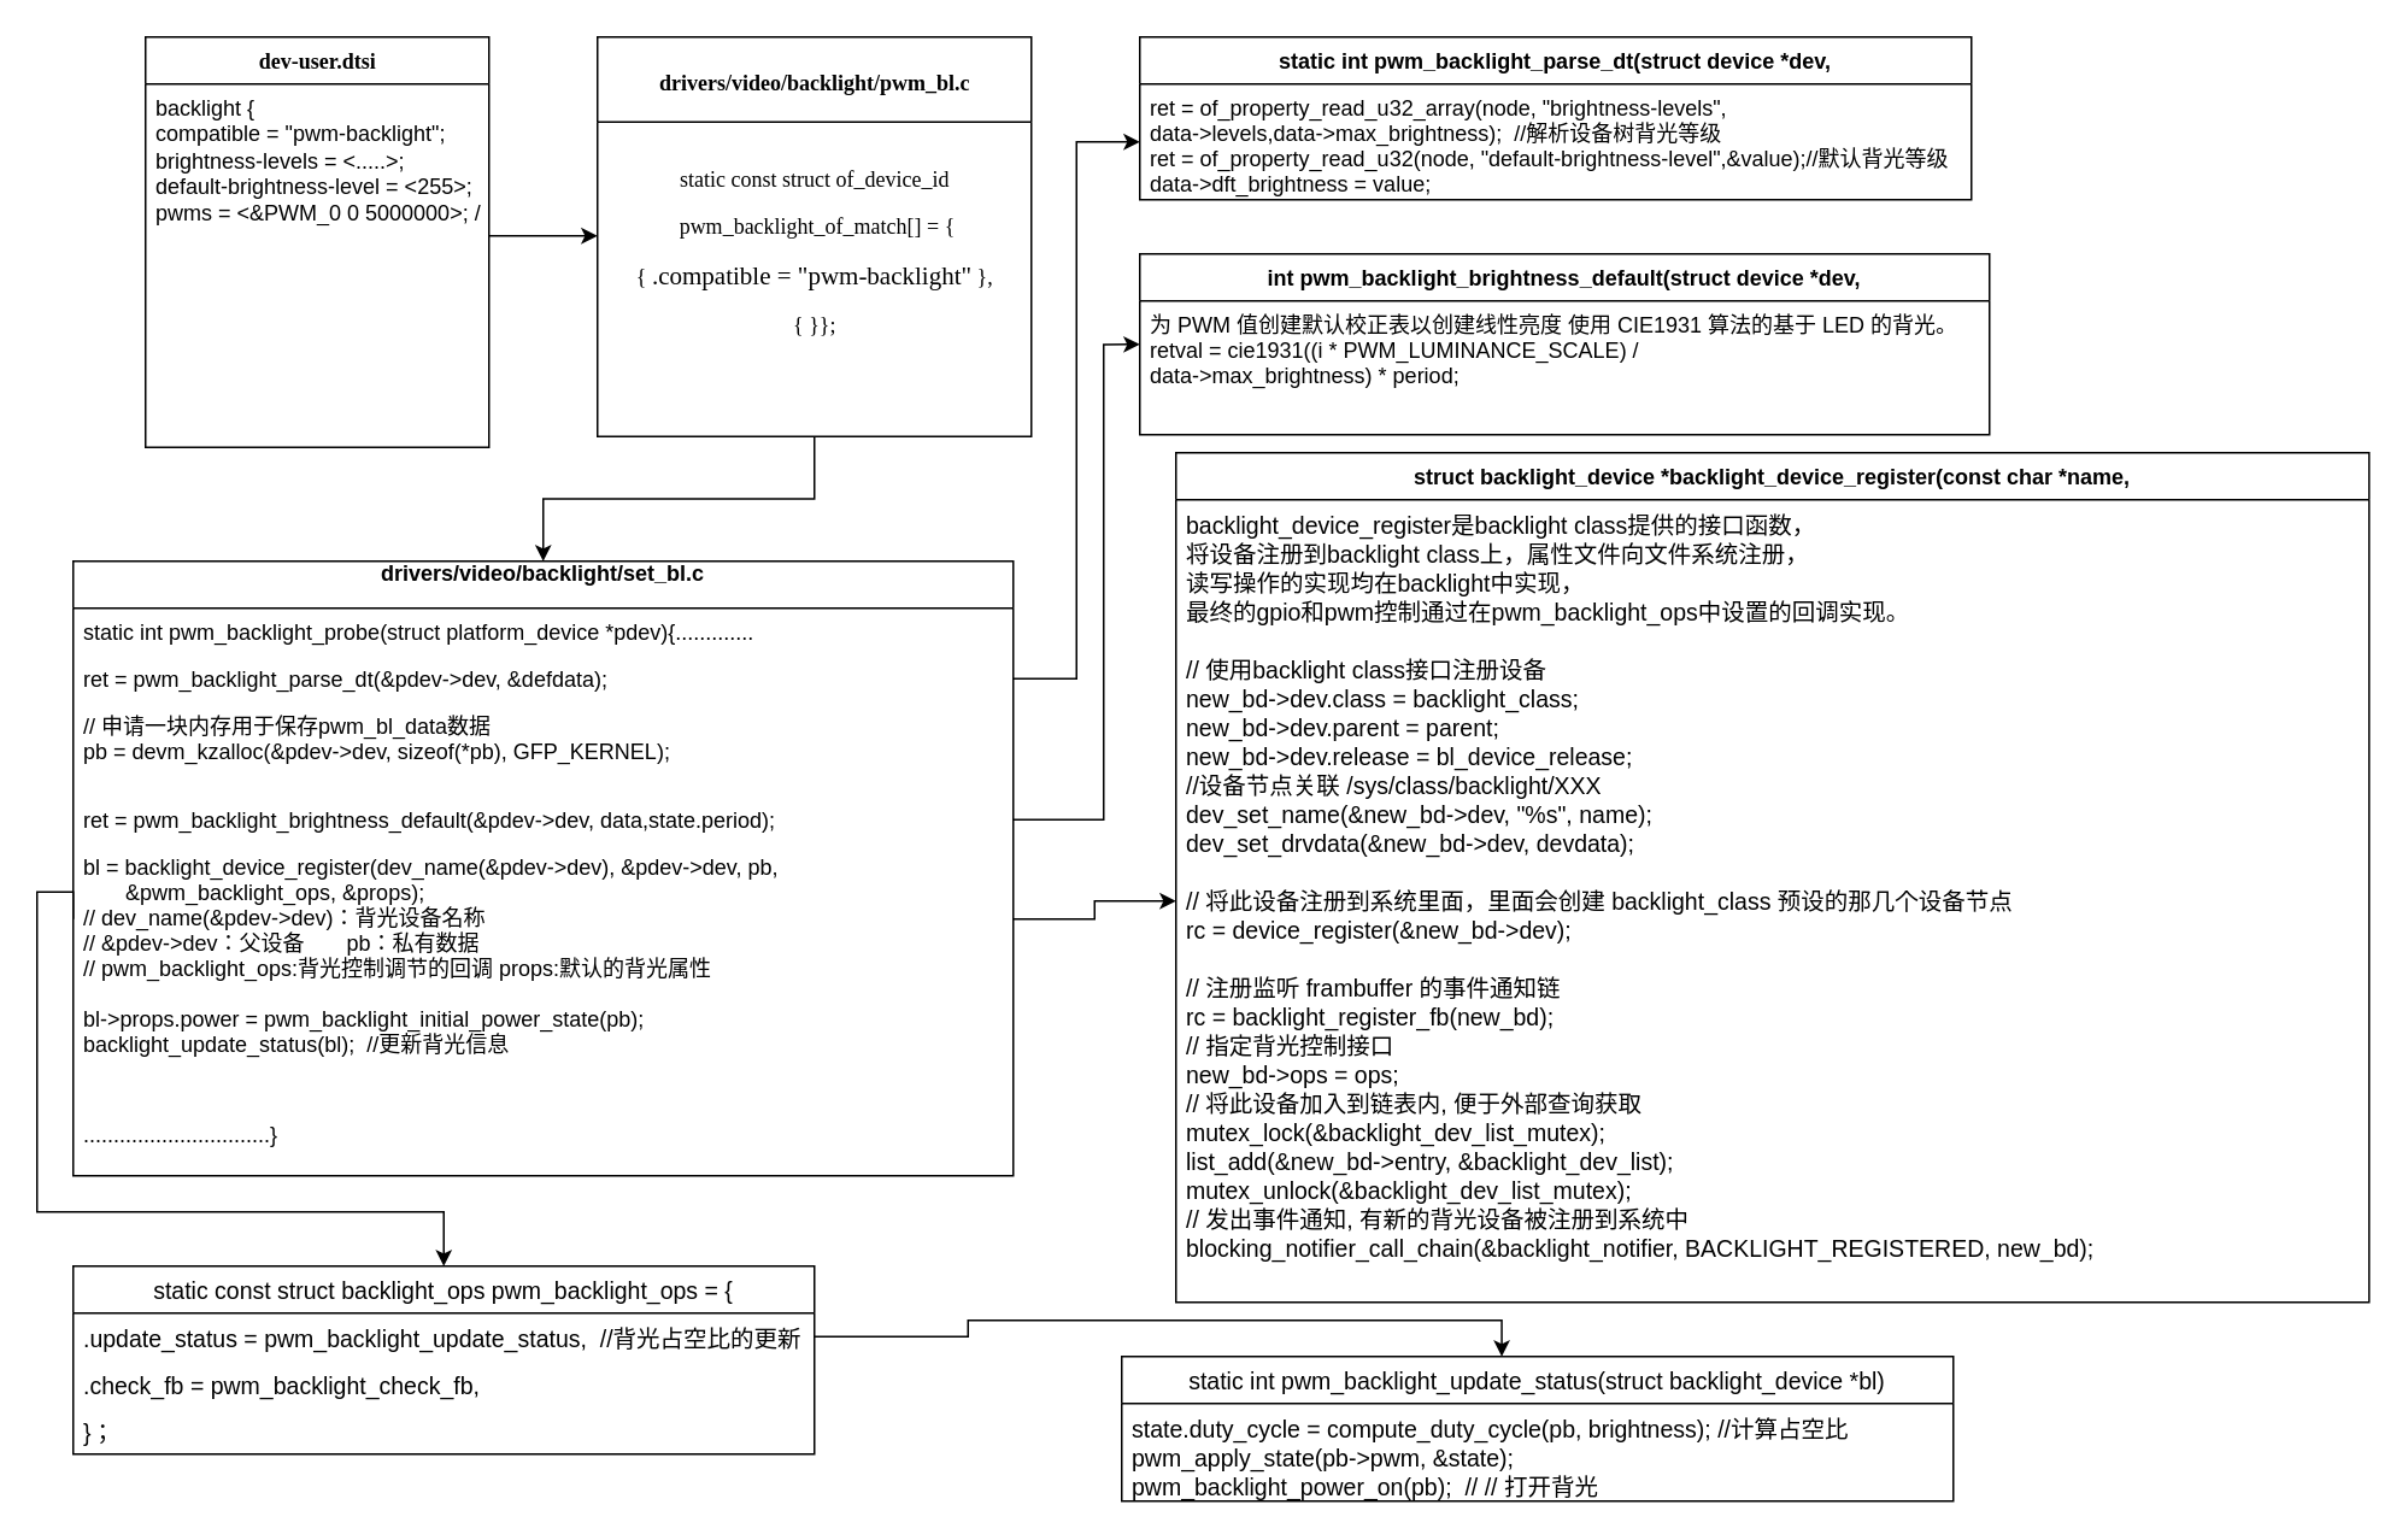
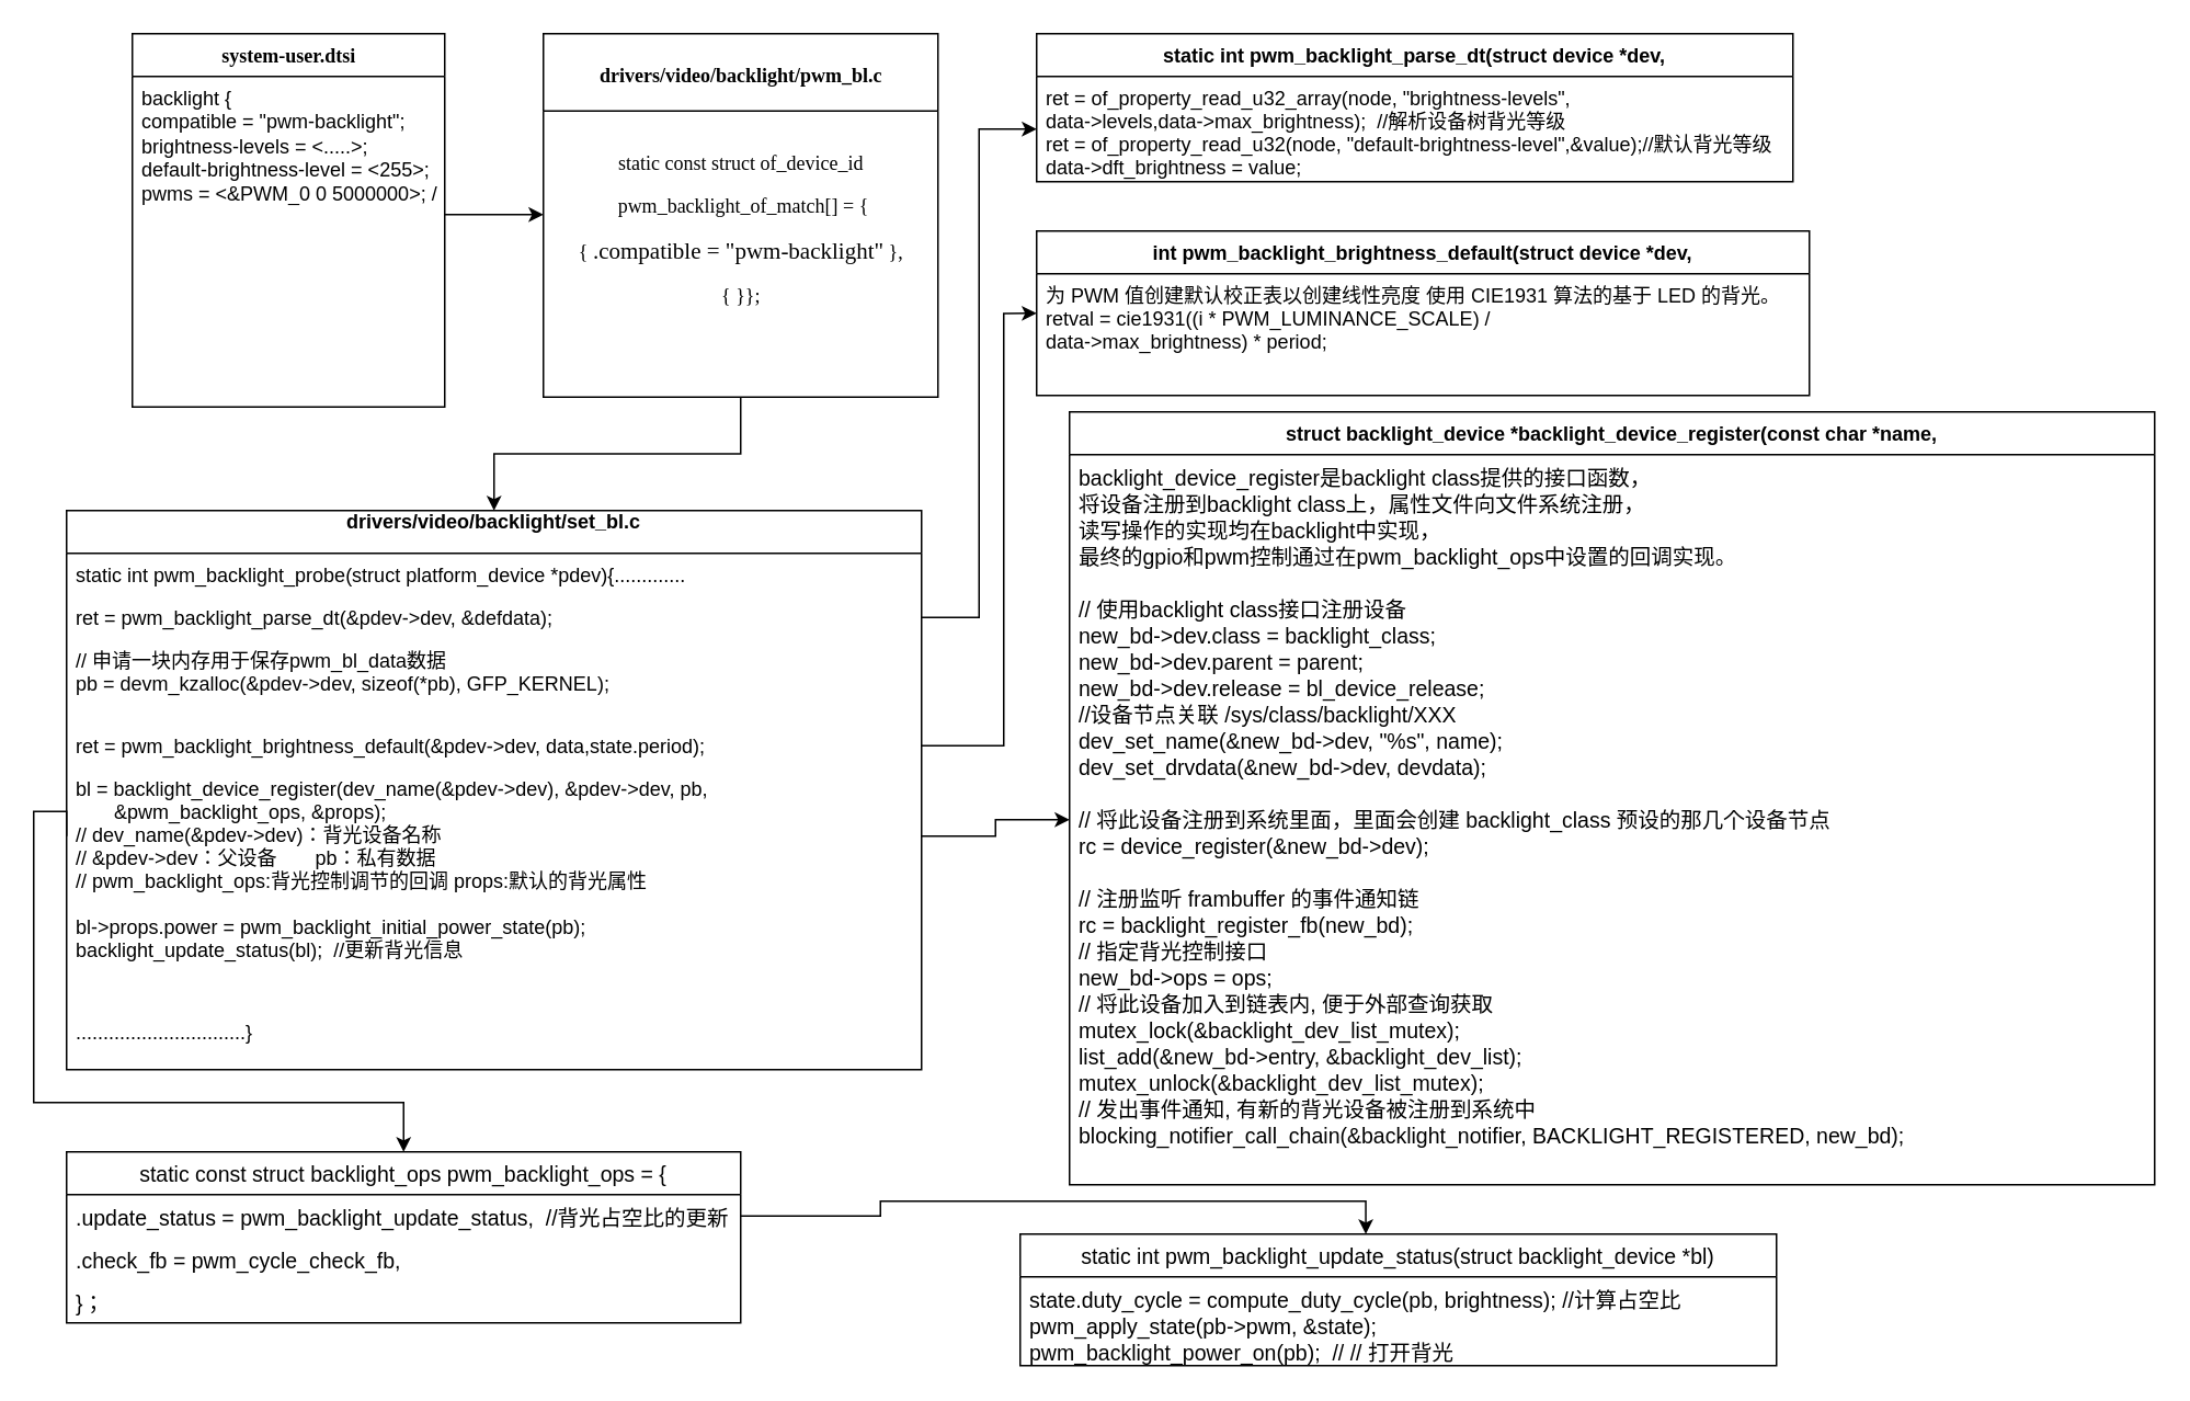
- <mxCell id="2" value="dev-user.dtsi" style="swimlane;html=1;fontStyle=1;align=center;verticalAlign=top;childLayout=stackLayout;horizontal=1;startSize=26;horizontalStack=0;resizeParent=1;resizeLast=0;collapsible=1;marginBottom=0;swimlaneFillColor=#ffffff;rounded=0;shadow=0;comic=0;labelBackgroundColor=none;strokeWidth=1;fillColor=none;fontFamily=Verdana;fontSize=12" parent="1" vertex="1"><mxGeometry x="80" y="20" width="190" height="227" as="geometry" /></mxCell>
+ <mxCell id="2" value="system-user.dtsi" style="swimlane;html=1;fontStyle=1;align=center;verticalAlign=top;childLayout=stackLayout;horizontal=1;startSize=26;horizontalStack=0;resizeParent=1;resizeLast=0;collapsible=1;marginBottom=0;swimlaneFillColor=#ffffff;rounded=0;shadow=0;comic=0;labelBackgroundColor=none;strokeWidth=1;fillColor=none;fontFamily=Verdana;fontSize=12" parent="1" vertex="1"><mxGeometry x="80" y="20" width="190" height="227" as="geometry" /></mxCell>
- <mxCell id="25" value=".check_fb = pwm_backlight_check_fb," style="text;strokeColor=none;fillColor=none;align=left;verticalAlign=top;spacingLeft=4;spacingRight=4;overflow=hidden;rotatable=0;points=[[0,0.5],[1,0.5]];portConstraint=eastwest;fontSize=13;" vertex="1" parent="23"><mxGeometry y="52" width="410" height="26" as="geometry" /></mxCell>
+ <mxCell id="25" value=".check_fb = pwm_cycle_check_fb," style="text;strokeColor=none;fillColor=none;align=left;verticalAlign=top;spacingLeft=4;spacingRight=4;overflow=hidden;rotatable=0;points=[[0,0.5],[1,0.5]];portConstraint=eastwest;fontSize=13;" vertex="1" parent="23"><mxGeometry y="52" width="410" height="26" as="geometry" /></mxCell>
